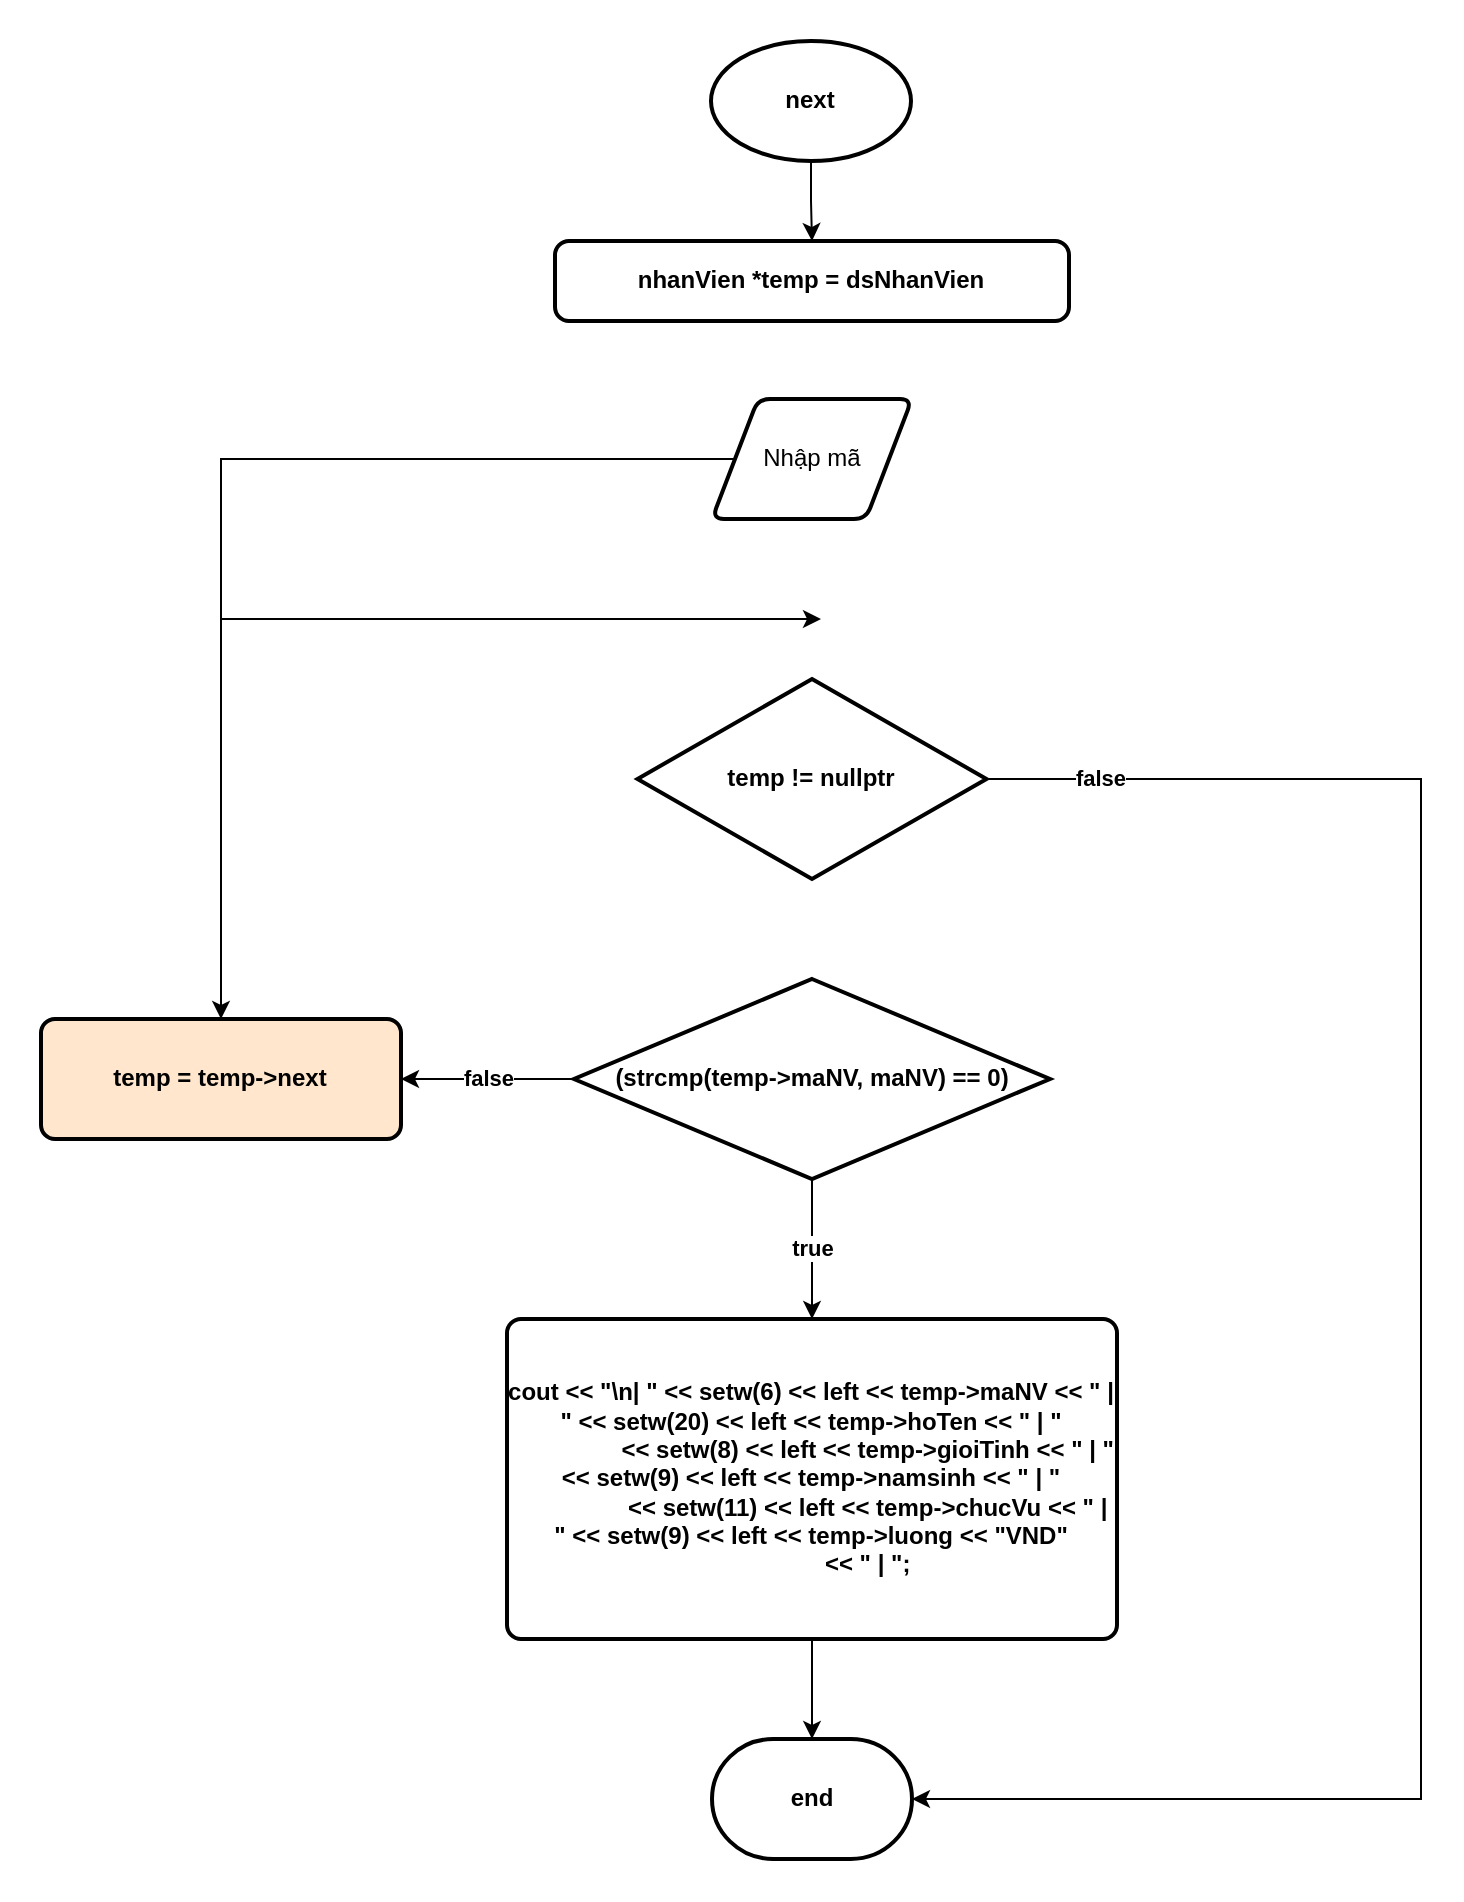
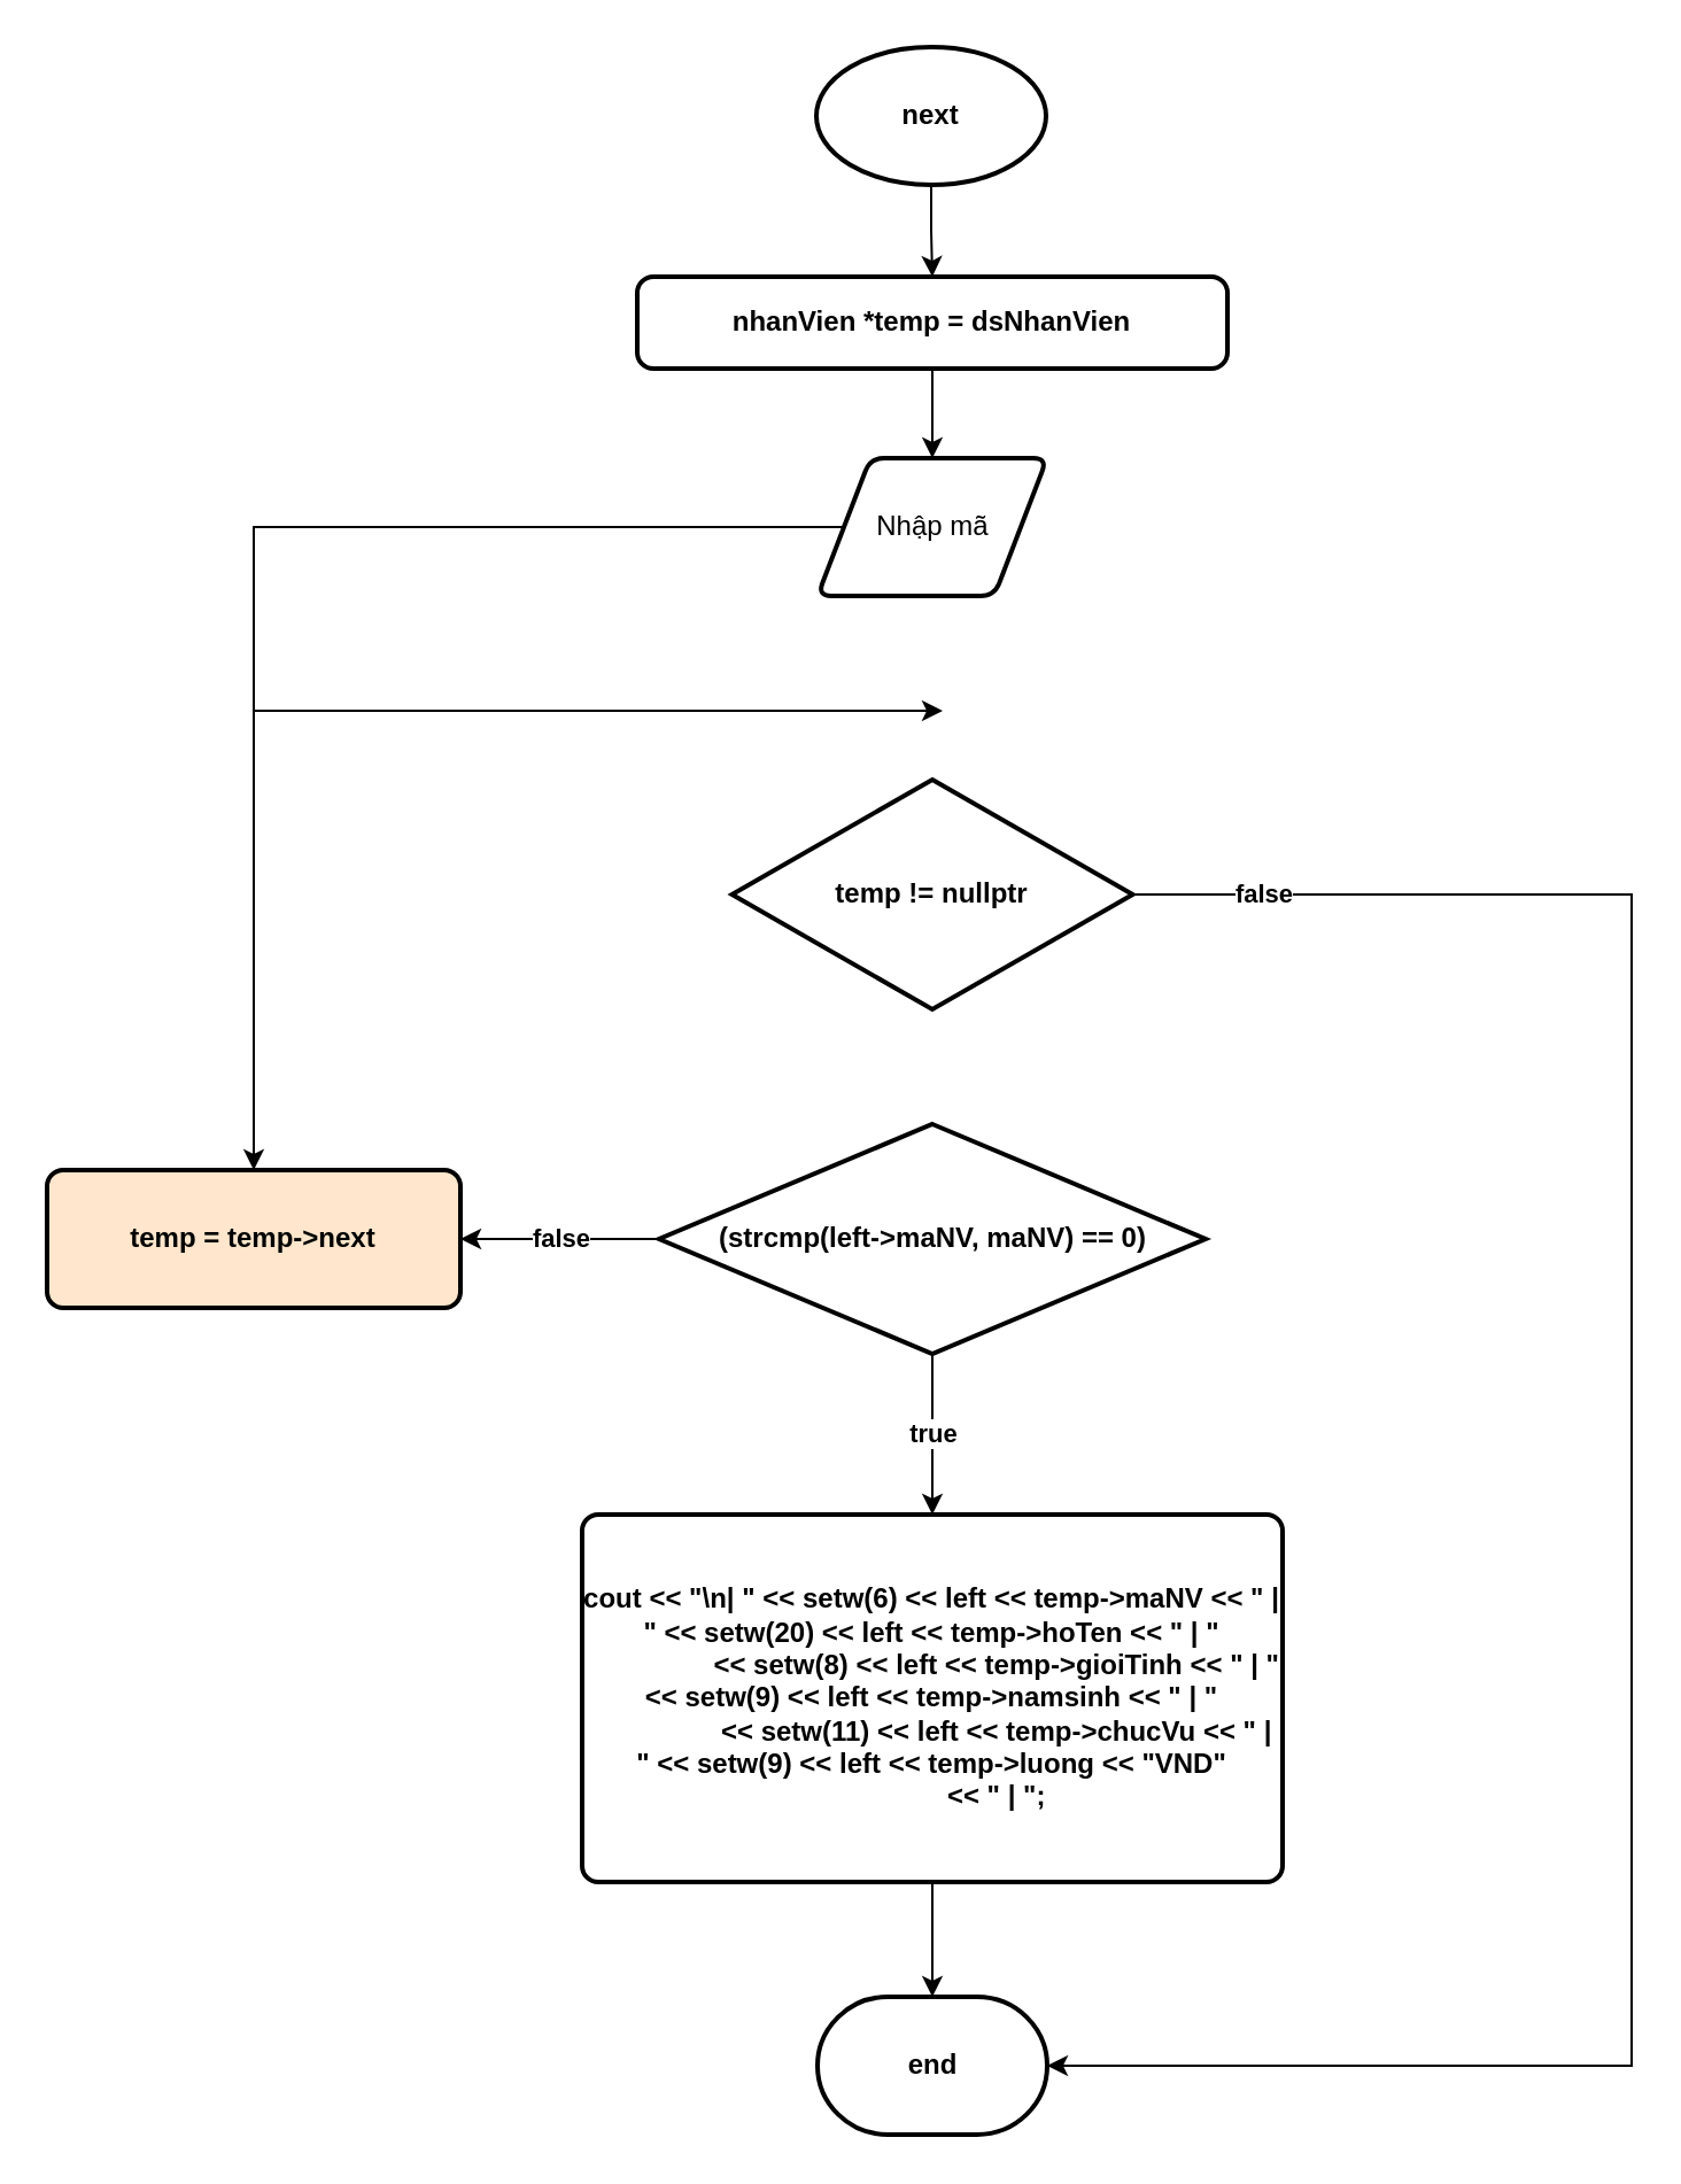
+ <mxCell id="4" style="edgeStyle=orthogonalEdgeStyle;rounded=0;orthogonalLoop=1;jettySize=auto;html=1;" edge="1" parent="1" source="5" target="17"><mxGeometry relative="1" as="geometry"><mxPoint x="405.5" y="219" as="targetPoint" /></mxGeometry></mxCell>
- <mxCell id="10" value="(strcmp(temp-&amp;gt;maNV, maNV) == 0)" style="strokeWidth=2;html=1;shape=mxgraph.flowchart.decision;whiteSpace=wrap;fontStyle=1" parent="1" vertex="1"><mxGeometry x="286.5" y="489" width="238" height="100" as="geometry" /></mxCell>
+ <mxCell id="10" value="(strcmp(left-&amp;gt;maNV, maNV) == 0)" style="strokeWidth=2;html=1;shape=mxgraph.flowchart.decision;whiteSpace=wrap;fontStyle=1" parent="1" vertex="1"><mxGeometry x="286.5" y="489" width="238" height="100" as="geometry" /></mxCell>
